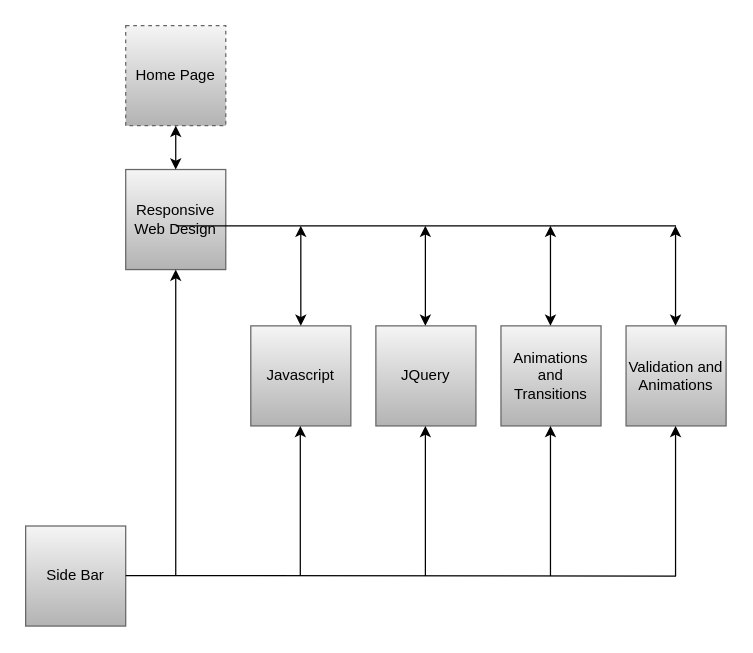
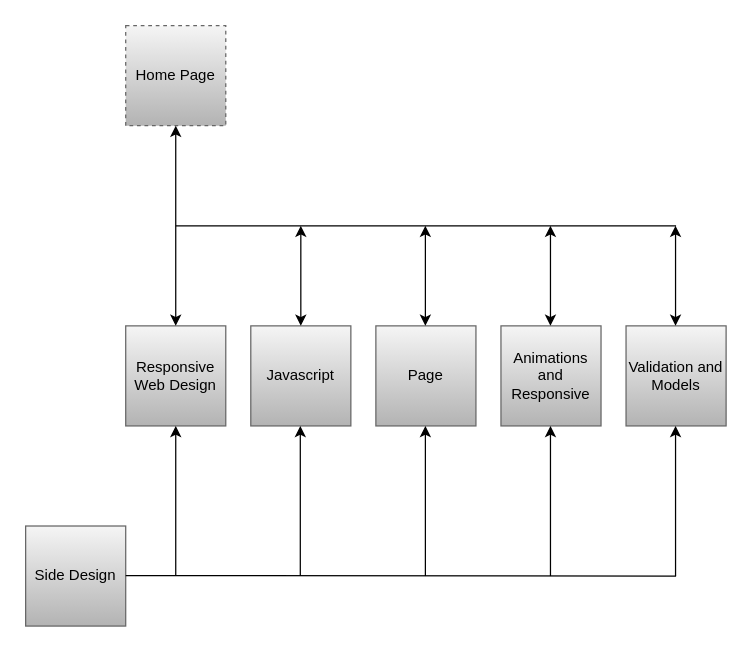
- <mxCell id="3" value="Responsive Web Design" style="whiteSpace=wrap;html=1;aspect=fixed;fillColor=#f5f5f5;strokeColor=#666666;gradientColor=#b3b3b3;" vertex="1" parent="1"><mxGeometry x="100" y="135" width="80" height="80" as="geometry" /></mxCell>
+ <mxCell id="3" value="Responsive Web Design" style="whiteSpace=wrap;html=1;aspect=fixed;fillColor=#f5f5f5;strokeColor=#666666;gradientColor=#b3b3b3;" vertex="1" parent="1"><mxGeometry x="100" y="260" width="80" height="80" as="geometry" /></mxCell>
- <mxCell id="7" value="JQuery" style="whiteSpace=wrap;html=1;aspect=fixed;fillColor=#f5f5f5;strokeColor=#666666;gradientColor=#b3b3b3;" vertex="1" parent="1"><mxGeometry x="300" y="260" width="80" height="80" as="geometry" /></mxCell>
+ <mxCell id="7" value="Page" style="whiteSpace=wrap;html=1;aspect=fixed;fillColor=#f5f5f5;strokeColor=#666666;gradientColor=#b3b3b3;" vertex="1" parent="1"><mxGeometry x="300" y="260" width="80" height="80" as="geometry" /></mxCell>
- <mxCell id="8" value="Animations and Transitions" style="whiteSpace=wrap;html=1;aspect=fixed;fillColor=#f5f5f5;strokeColor=#666666;gradientColor=#b3b3b3;" vertex="1" parent="1"><mxGeometry x="400" y="260" width="80" height="80" as="geometry" /></mxCell>
+ <mxCell id="8" value="Animations and Responsive" style="whiteSpace=wrap;html=1;aspect=fixed;fillColor=#f5f5f5;strokeColor=#666666;gradientColor=#b3b3b3;" vertex="1" parent="1"><mxGeometry x="400" y="260" width="80" height="80" as="geometry" /></mxCell>
- <mxCell id="9" value="Validation and Animations" style="whiteSpace=wrap;html=1;aspect=fixed;fillColor=#f5f5f5;strokeColor=#666666;gradientColor=#b3b3b3;" vertex="1" parent="1"><mxGeometry x="500" y="260" width="80" height="80" as="geometry" /></mxCell>
+ <mxCell id="9" value="Validation and Models" style="whiteSpace=wrap;html=1;aspect=fixed;fillColor=#f5f5f5;strokeColor=#666666;gradientColor=#b3b3b3;" vertex="1" parent="1"><mxGeometry x="500" y="260" width="80" height="80" as="geometry" /></mxCell>
- <mxCell id="4" value="Side Bar" style="whiteSpace=wrap;html=1;aspect=fixed;fillColor=#f5f5f5;strokeColor=#666666;gradientColor=#b3b3b3;" vertex="1" parent="1"><mxGeometry x="20" y="420" width="80" height="80" as="geometry" /></mxCell>
+ <mxCell id="4" value="Side Design" style="whiteSpace=wrap;html=1;aspect=fixed;fillColor=#f5f5f5;strokeColor=#666666;gradientColor=#b3b3b3;" vertex="1" parent="1"><mxGeometry x="20" y="420" width="80" height="80" as="geometry" /></mxCell>
